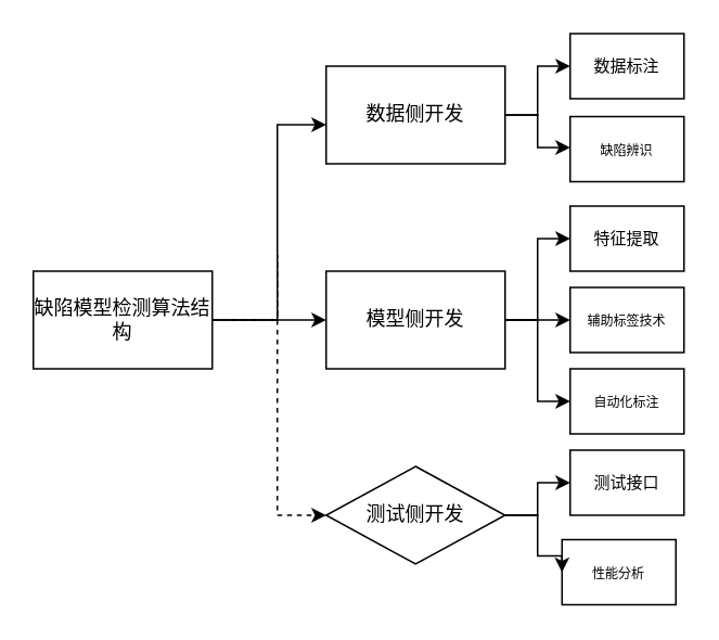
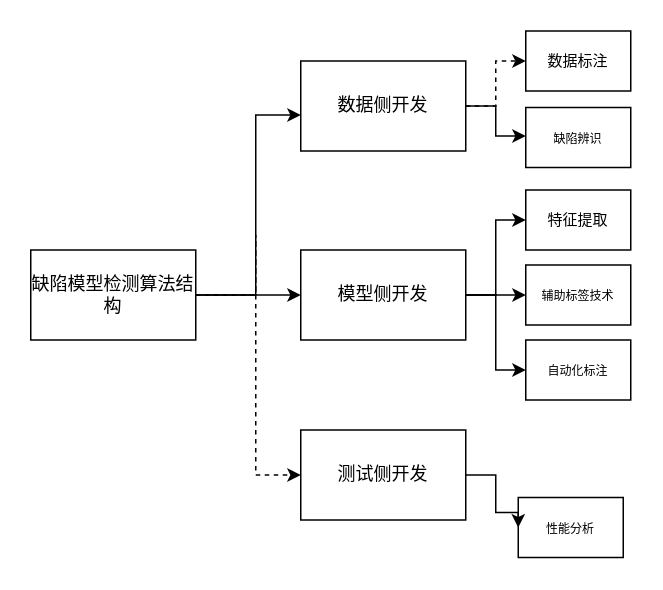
- <mxCell id="2" style="edgeStyle=orthogonalEdgeStyle;rounded=0;orthogonalLoop=1;jettySize=auto;html=1;exitX=1;exitY=0.5;exitDx=0;exitDy=0;entryX=0;entryY=0.5;entryDx=0;entryDy=0;" edge="1" parent="1" source="3" target="12"><mxGeometry relative="1" as="geometry" /></mxCell>
+ <mxCell id="2" style="edgeStyle=orthogonalEdgeStyle;rounded=0;orthogonalLoop=1;jettySize=auto;html=1;exitX=1;exitY=0.5;exitDx=0;exitDy=0;entryX=0;entryY=0.5;entryDx=0;entryDy=0;dashed=1;" edge="1" parent="1" source="3" target="12"><mxGeometry relative="1" as="geometry" /></mxCell>
- <mxCell id="17" value="&lt;span style=&quot;font-size: 10px;&quot;&gt;测试接口&lt;/span&gt;" style="rounded=0;whiteSpace=wrap;html=1;" vertex="1" parent="1"><mxGeometry x="350" y="276" width="70" height="40" as="geometry" /></mxCell>
- <mxCell id="4" style="edgeStyle=orthogonalEdgeStyle;rounded=0;orthogonalLoop=1;jettySize=auto;html=1;entryX=0;entryY=0.5;entryDx=0;entryDy=0;fontSize=8;" edge="1" parent="1" source="5" target="17"><mxGeometry relative="1" as="geometry" /></mxCell>
- <mxCell id="5" value="&lt;p class=&quot;MsoNormal&quot;&gt;&lt;span&gt;测试侧开发&lt;/span&gt;&lt;/p&gt;" style="rhombus;whiteSpace=wrap;html=1;" vertex="1" parent="1"><mxGeometry x="200" y="286" width="110" height="60" as="geometry" /></mxCell>
+ <mxCell id="5" value="&lt;p class=&quot;MsoNormal&quot;&gt;&lt;span&gt;测试侧开发&lt;/span&gt;&lt;/p&gt;" style="rounded=0;whiteSpace=wrap;html=1;" vertex="1" parent="1"><mxGeometry x="200" y="286" width="110" height="60" as="geometry" /></mxCell>
